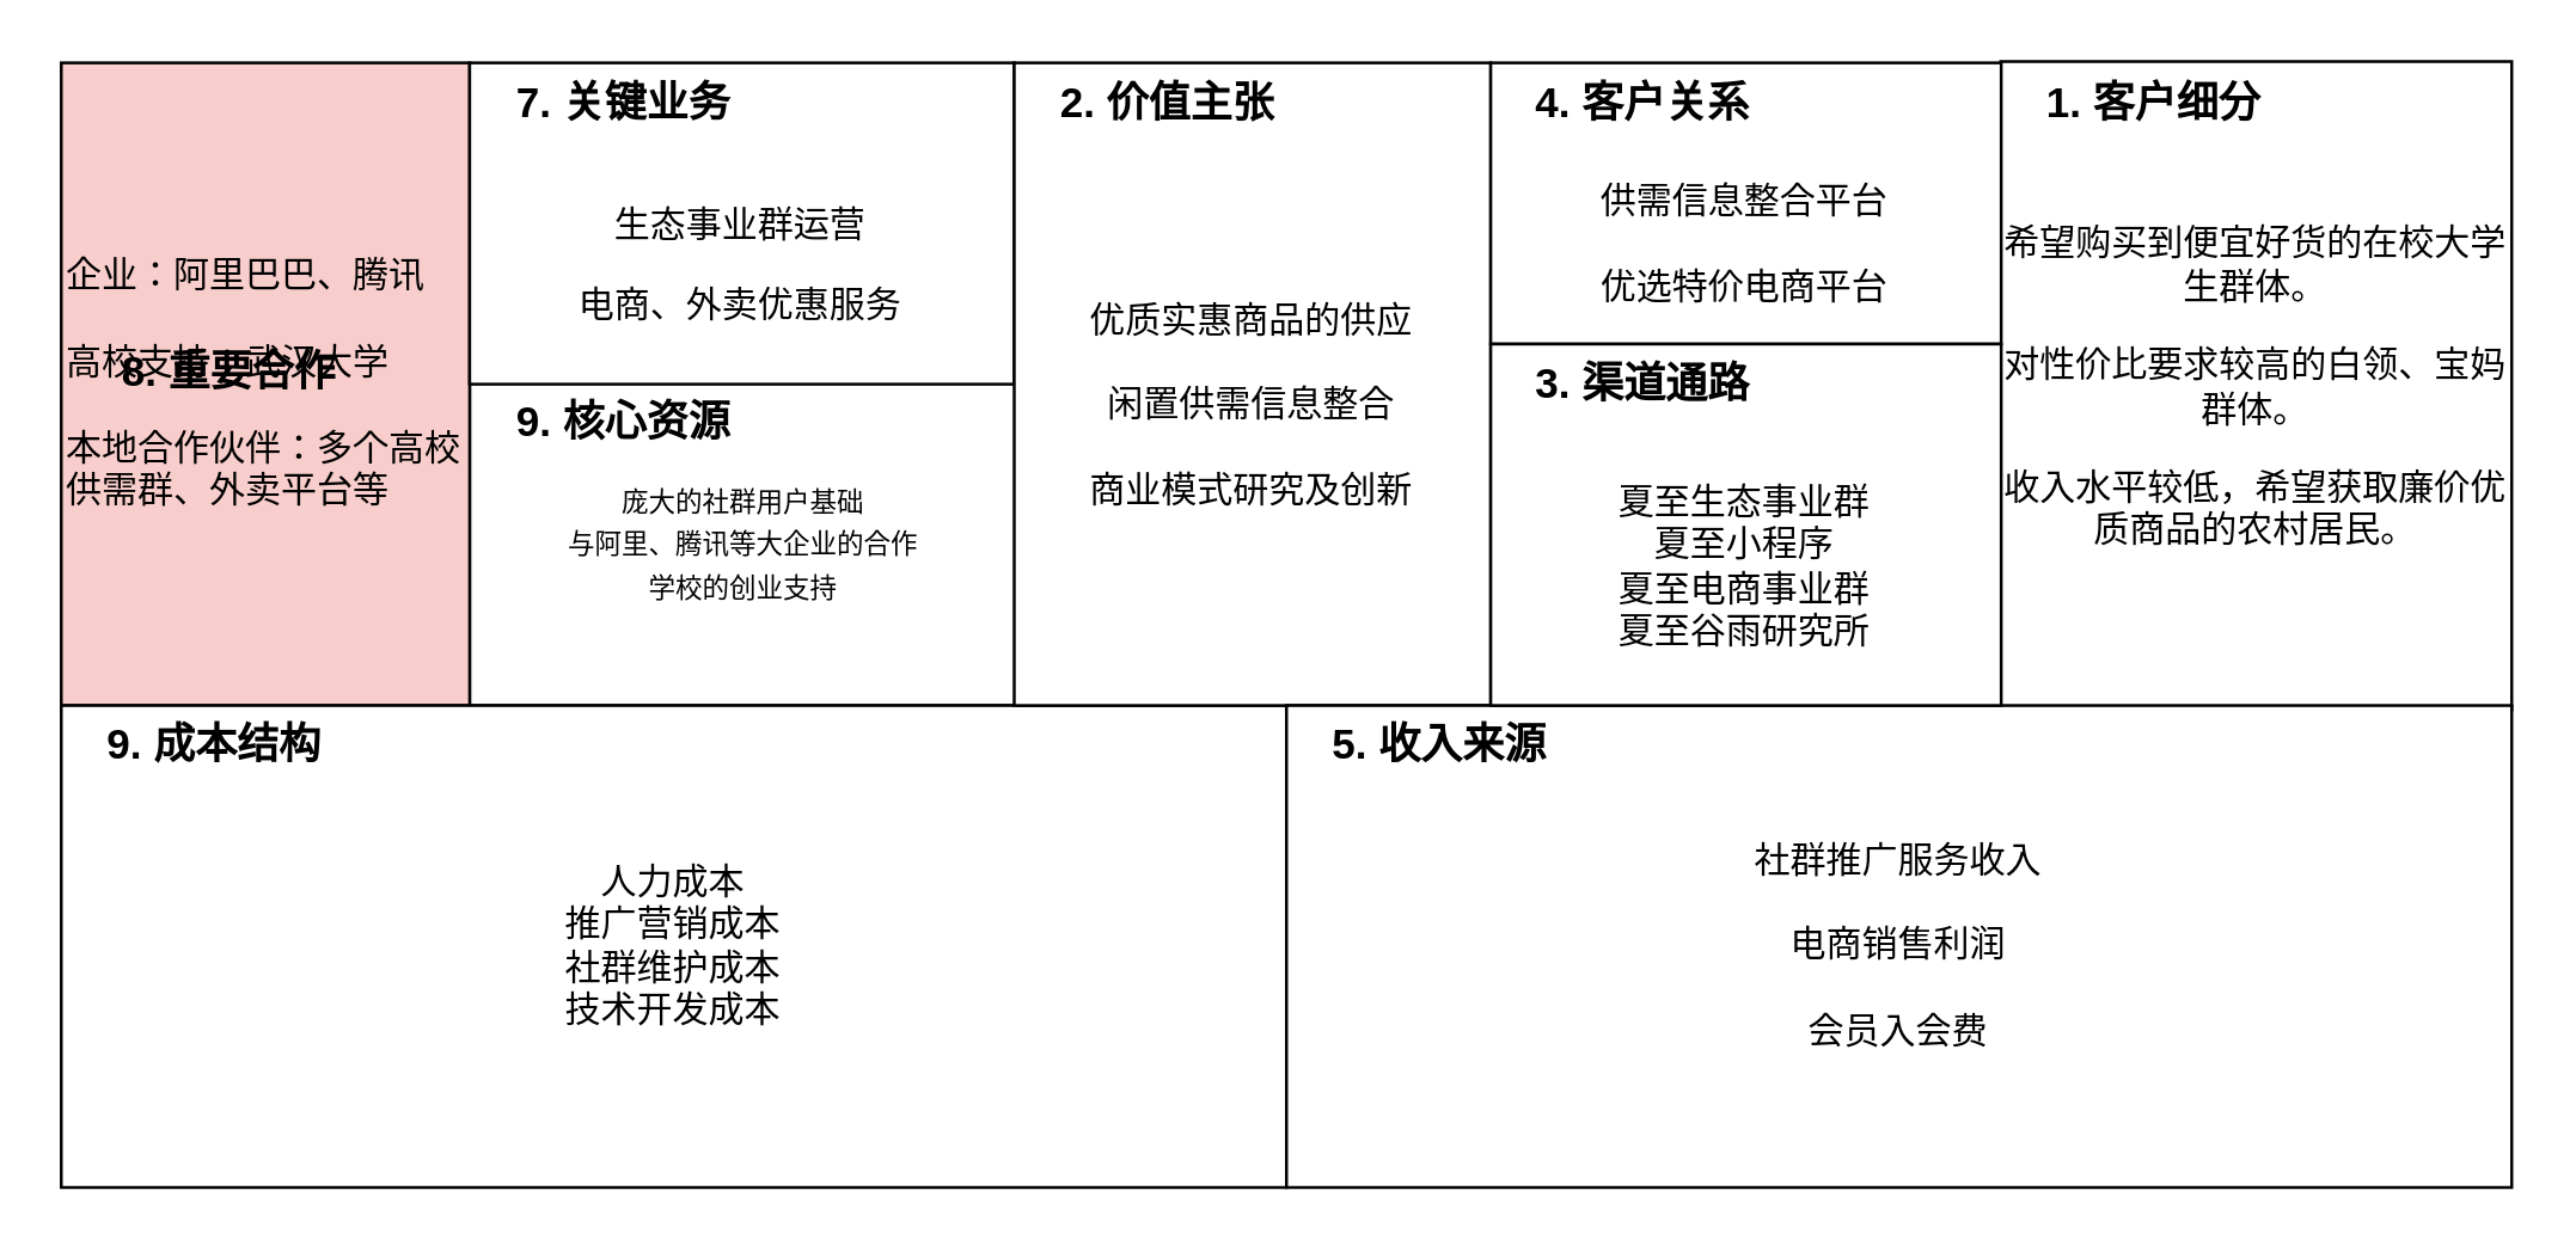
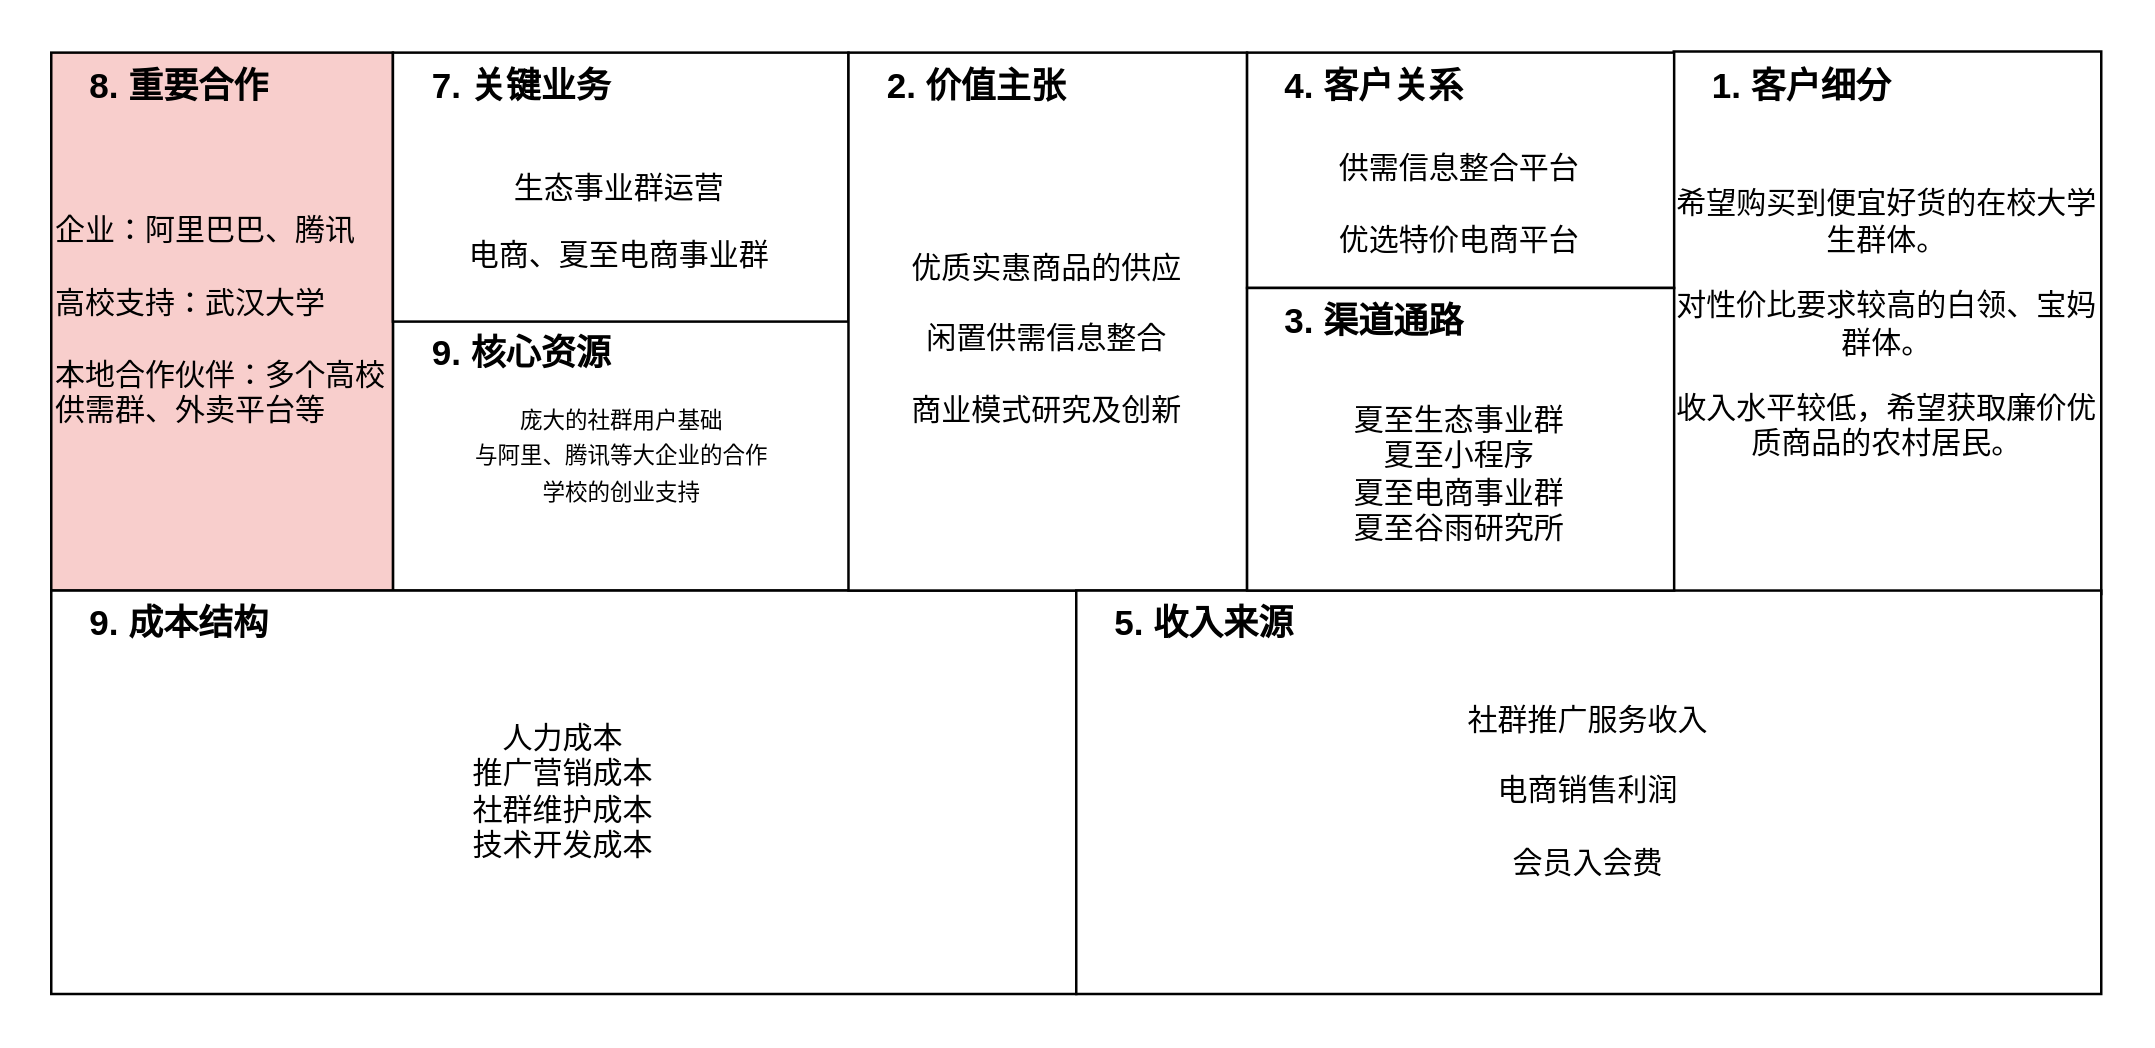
- <mxCell id="17" value="&lt;p class=&quot;MsoNormal&quot;&gt;生态事业群运营&lt;span lang=&quot;EN-US&quot;&gt;&lt;/span&gt;&lt;/p&gt;&lt;p class=&quot;MsoNormal&quot;&gt;电商、外卖优惠服务&lt;span lang=&quot;EN-US&quot;&gt;&lt;/span&gt;&lt;/p&gt;" style="text;html=1;strokeColor=none;fillColor=none;align=center;verticalAlign=middle;whiteSpace=wrap;rounded=0;" parent="1" vertex="1"><mxGeometry x="162.361" y="47.345" width="170.833" height="80.69" as="geometry" /></mxCell>
+ <mxCell id="17" value="&lt;p class=&quot;MsoNormal&quot;&gt;生态事业群运营&lt;span lang=&quot;EN-US&quot;&gt;&lt;/span&gt;&lt;/p&gt;&lt;p class=&quot;MsoNormal&quot;&gt;电商、夏至电商事业群&lt;span lang=&quot;EN-US&quot;&gt;&lt;/span&gt;&lt;/p&gt;" style="text;html=1;strokeColor=none;fillColor=none;align=center;verticalAlign=middle;whiteSpace=wrap;rounded=0;" parent="1" vertex="1"><mxGeometry x="162.361" y="47.345" width="170.833" height="80.69" as="geometry" /></mxCell>
- <mxCell id="19" value="&lt;span style=&quot;font-size: 14px&quot;&gt;&lt;b&gt;8. 重要合作&lt;/b&gt;&lt;/span&gt;" style="text;html=1;strokeColor=none;fillColor=none;align=center;verticalAlign=middle;whiteSpace=wrap;rounded=0;" parent="1" vertex="1"><mxGeometry x="25" y="110.448" width="102.5" height="26.897" as="geometry" /></mxCell>
+ <mxCell id="19" value="&lt;span style=&quot;font-size: 14px&quot;&gt;&lt;b&gt;8. 重要合作&lt;/b&gt;&lt;/span&gt;" style="text;html=1;strokeColor=none;fillColor=none;align=center;verticalAlign=middle;whiteSpace=wrap;rounded=0;" parent="1" vertex="1"><mxGeometry x="20" y="20.448" width="102.5" height="26.897" as="geometry" /></mxCell>
